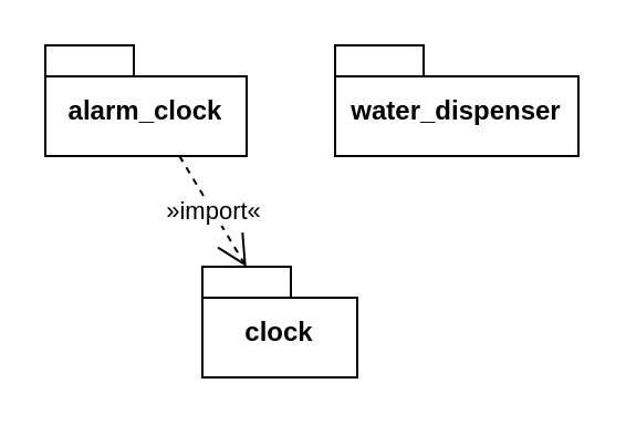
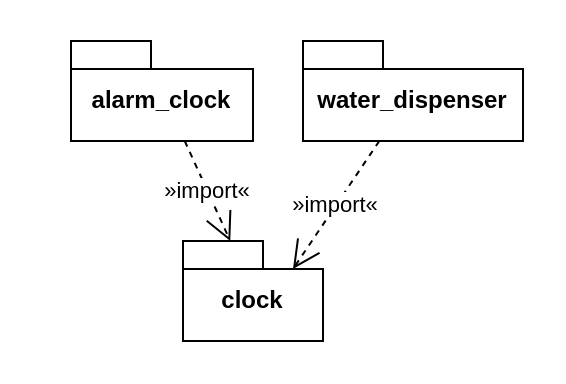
- <mxCell id="4" value="alarm_clock" style="shape=folder;fontStyle=1;spacingTop=10;tabWidth=40;tabHeight=14;tabPosition=left;html=1;whiteSpace=wrap;" vertex="1" parent="1"><mxGeometry x="20" y="20" width="91" height="50" as="geometry" /></mxCell>
+ <mxCell id="4" value="alarm_clock" style="shape=folder;fontStyle=1;spacingTop=10;tabWidth=40;tabHeight=14;tabPosition=left;html=1;whiteSpace=wrap;" vertex="1" parent="1"><mxGeometry x="35" y="20" width="91" height="50" as="geometry" /></mxCell>
+ <mxCell id="6" value="»import«" style="endArrow=open;endSize=12;dashed=1;html=1;rounded=0;entryX=0;entryY=0;entryDx=55;entryDy=14;entryPerimeter=0;" edge="1" parent="1" source="3" target="2"><mxGeometry width="160" relative="1" as="geometry"><mxPoint x="61" y="200" as="sourcePoint" /><mxPoint x="-159" y="184" as="targetPoint" /></mxGeometry></mxCell>
